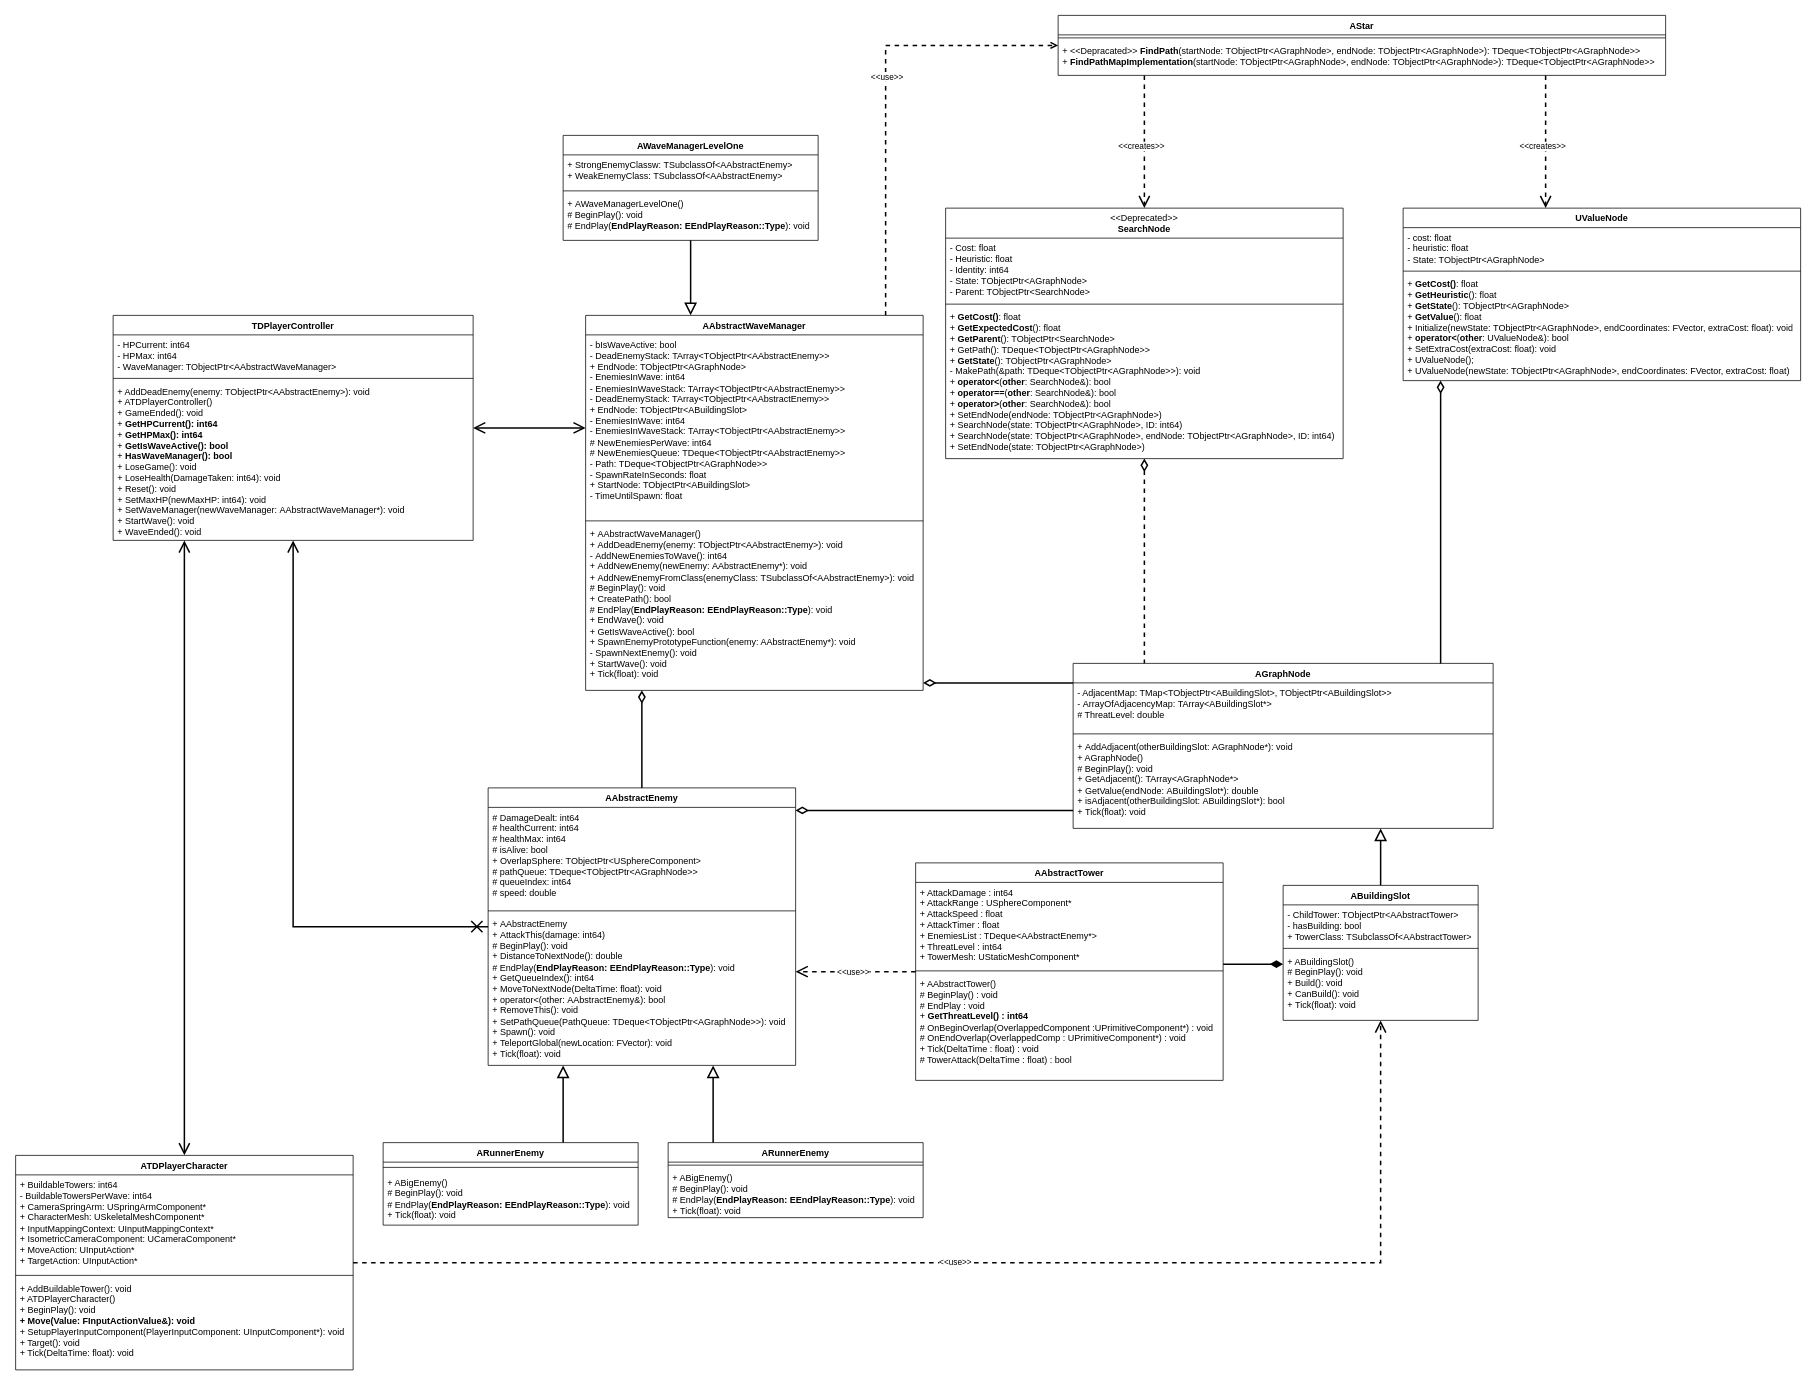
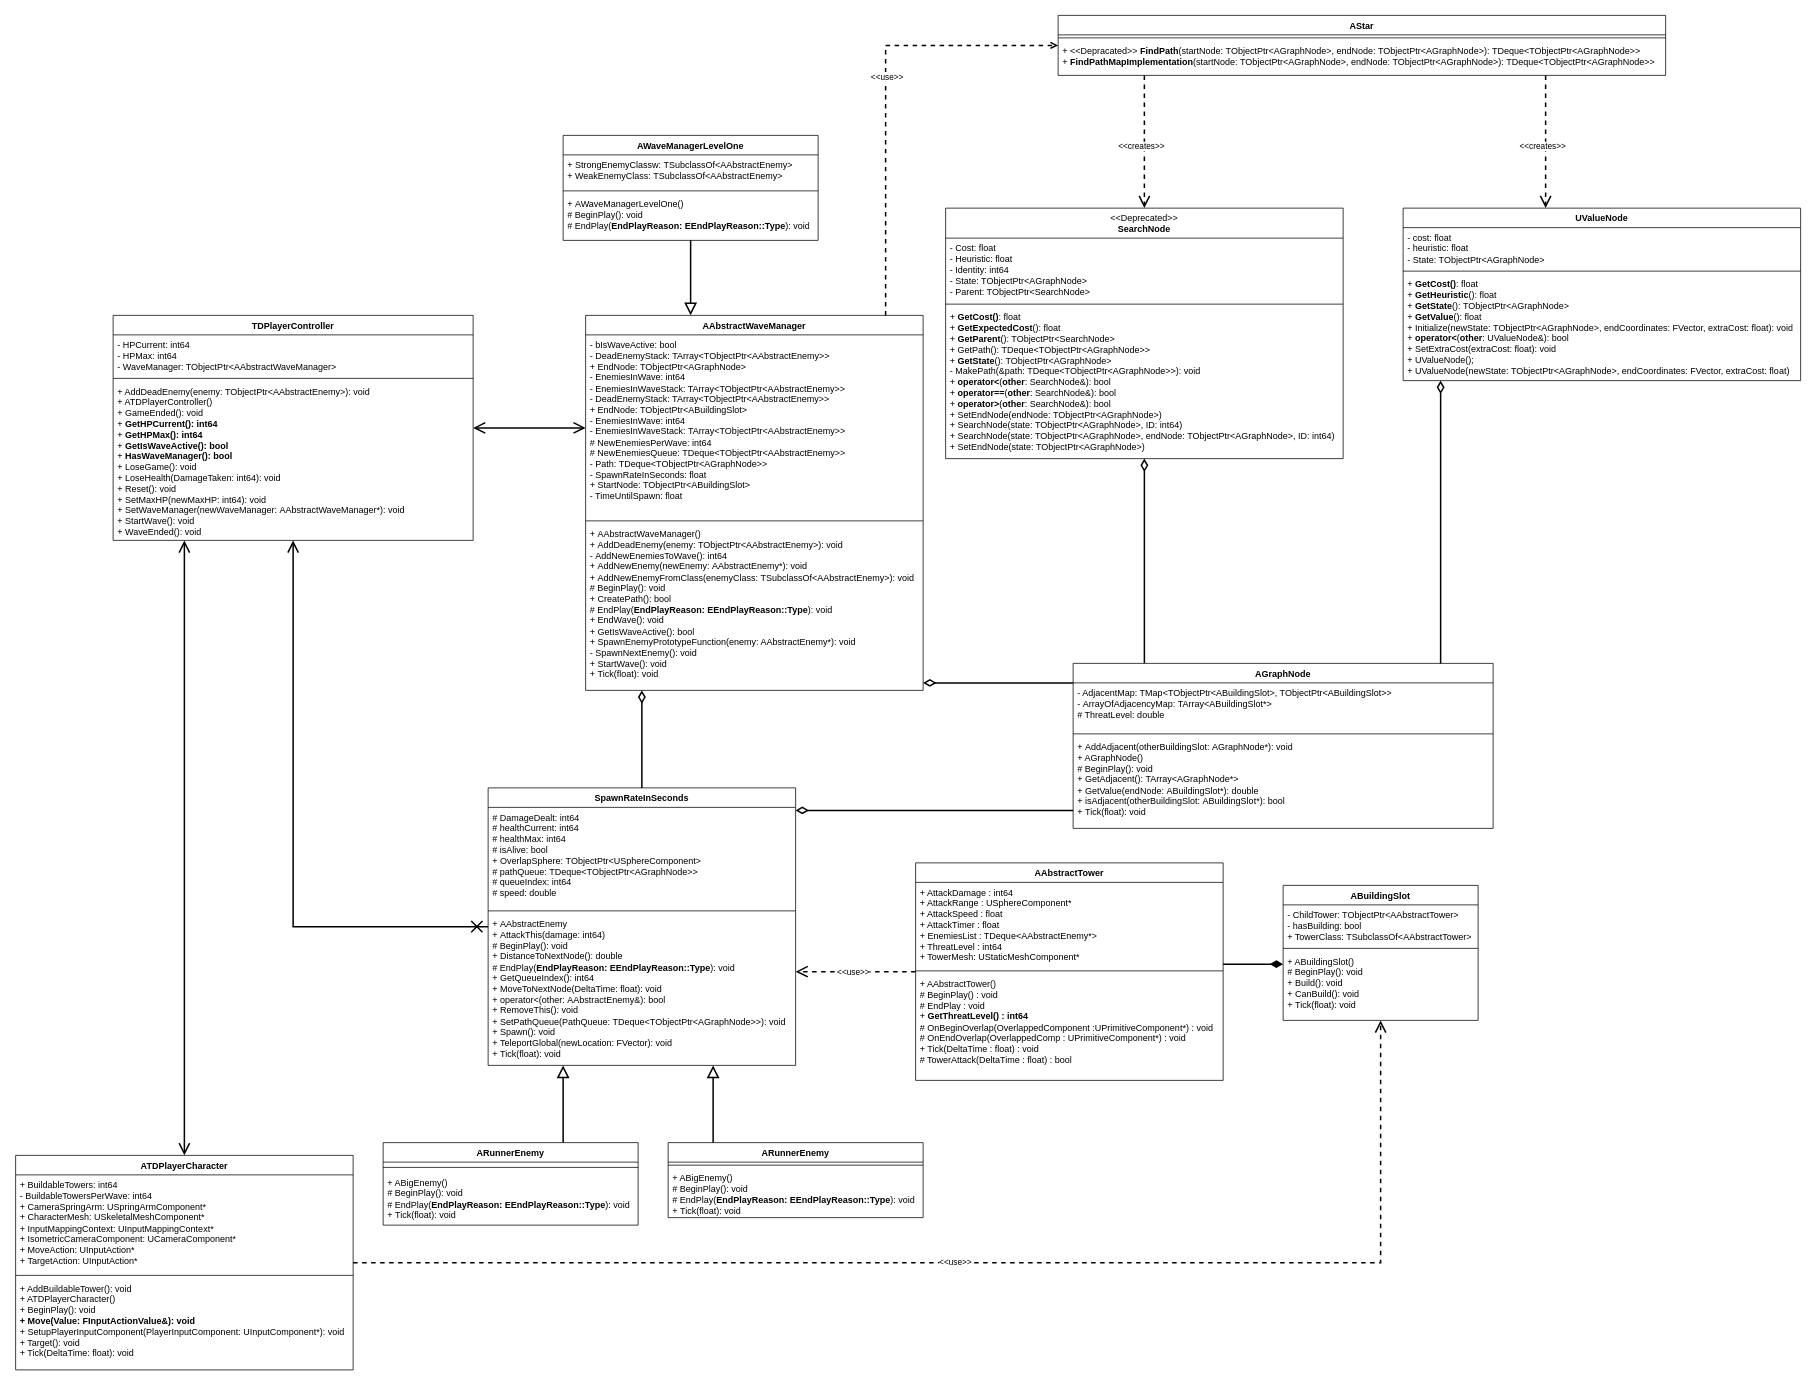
- <mxCell id="27" style="edgeStyle=orthogonalEdgeStyle;rounded=0;orthogonalLoop=1;jettySize=auto;html=1;strokeWidth=2;endSize=12;startSize=12;endArrow=none;endFill=0;startArrow=diamondThin;startFill=0;dashed=1;" edge="1" parent="1" source="28" target="46"><mxGeometry relative="1" as="geometry"><Array as="points"><mxPoint x="1525" y="820" /><mxPoint x="1525" y="820" /></Array></mxGeometry></mxCell>
+ <mxCell id="27" style="edgeStyle=orthogonalEdgeStyle;rounded=0;orthogonalLoop=1;jettySize=auto;html=1;strokeWidth=2;endSize=12;startSize=12;endArrow=none;endFill=0;startArrow=diamondThin;startFill=0;" edge="1" parent="1" source="28" target="46"><mxGeometry relative="1" as="geometry"><Array as="points"><mxPoint x="1525" y="820" /><mxPoint x="1525" y="820" /></Array></mxGeometry></mxCell>
- <mxCell id="11" value="AAbstractEnemy" style="swimlane;fontStyle=1;align=center;verticalAlign=top;childLayout=stackLayout;horizontal=1;startSize=26;horizontalStack=0;resizeParent=1;resizeParentMax=0;resizeLast=0;collapsible=1;marginBottom=0;whiteSpace=wrap;html=1;" parent="1" vertex="1"><mxGeometry x="650" y="1050" width="410" height="370" as="geometry" /></mxCell>
+ <mxCell id="11" value="SpawnRateInSeconds" style="swimlane;fontStyle=1;align=center;verticalAlign=top;childLayout=stackLayout;horizontal=1;startSize=26;horizontalStack=0;resizeParent=1;resizeParentMax=0;resizeLast=0;collapsible=1;marginBottom=0;whiteSpace=wrap;html=1;" parent="1" vertex="1"><mxGeometry x="650" y="1050" width="410" height="370" as="geometry" /></mxCell>
- <mxCell id="15" style="edgeStyle=orthogonalEdgeStyle;rounded=0;orthogonalLoop=1;jettySize=auto;html=1;startSize=12;endSize=12;strokeWidth=2;endArrow=block;endFill=0;" parent="1" source="17" target="46" edge="1"><mxGeometry relative="1" as="geometry"><Array as="points"><mxPoint x="1840" y="1130" /><mxPoint x="1840" y="1130" /></Array></mxGeometry></mxCell>
